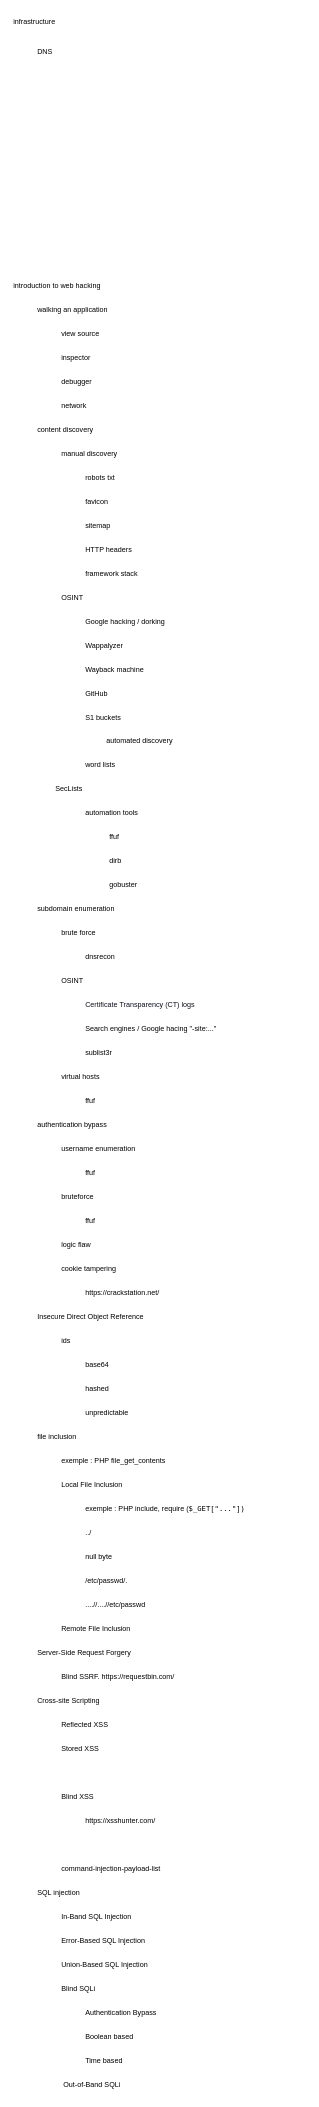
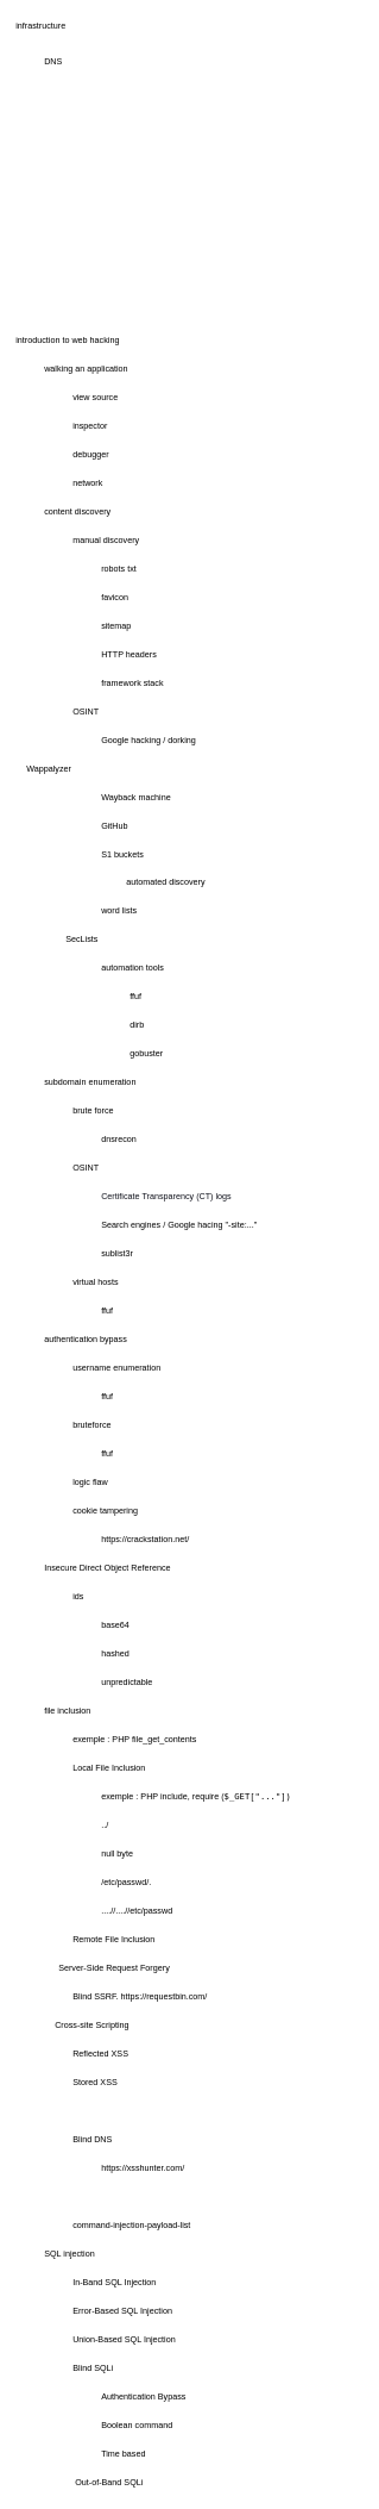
- <mxCell id="17" value="Wappalyzer" style="text;html=1;strokeColor=none;fillColor=none;align=left;verticalAlign=middle;whiteSpace=wrap;rounded=0;" parent="1" vertex="1"><mxGeometry x="140" y="1060" width="330" height="30" as="geometry" /></mxCell>
+ <mxCell id="17" value="Wappalyzer" style="text;html=1;strokeColor=none;fillColor=none;align=left;verticalAlign=middle;whiteSpace=wrap;rounded=0;" parent="1" vertex="1"><mxGeometry x="35" y="1060" width="330" height="30" as="geometry" /></mxCell>
- <mxCell id="59" value="Server-Side Request Forgery" style="text;html=1;strokeColor=none;fillColor=none;align=left;verticalAlign=middle;whiteSpace=wrap;rounded=0;" parent="1" vertex="1"><mxGeometry x="60" y="2740" width="330" height="30" as="geometry" /></mxCell>
+ <mxCell id="59" value="Server-Side Request Forgery" style="text;html=1;strokeColor=none;fillColor=none;align=left;verticalAlign=middle;whiteSpace=wrap;rounded=0;" parent="1" vertex="1"><mxGeometry x="80" y="2740" width="330" height="30" as="geometry" /></mxCell>
- <mxCell id="61" value="Cross-site Scripting" style="text;html=1;strokeColor=none;fillColor=none;align=left;verticalAlign=middle;whiteSpace=wrap;rounded=0;" parent="1" vertex="1"><mxGeometry x="60" y="2820" width="330" height="30" as="geometry" /></mxCell>
+ <mxCell id="61" value="Cross-site Scripting" style="text;html=1;strokeColor=none;fillColor=none;align=left;verticalAlign=middle;whiteSpace=wrap;rounded=0;" parent="1" vertex="1"><mxGeometry x="75" y="2820" width="330" height="30" as="geometry" /></mxCell>
- <mxCell id="64" value="Blind XSS" style="text;html=1;strokeColor=none;fillColor=none;align=left;verticalAlign=middle;whiteSpace=wrap;rounded=0;" parent="1" vertex="1"><mxGeometry x="100" y="2980" width="330" height="30" as="geometry" /></mxCell>
+ <mxCell id="64" value="Blind DNS" style="text;html=1;strokeColor=none;fillColor=none;align=left;verticalAlign=middle;whiteSpace=wrap;rounded=0;" parent="1" vertex="1"><mxGeometry x="100" y="2980" width="330" height="30" as="geometry" /></mxCell>
- <mxCell id="73" value="Boolean based" style="text;html=1;strokeColor=none;fillColor=none;align=left;verticalAlign=middle;whiteSpace=wrap;rounded=0;" parent="1" vertex="1"><mxGeometry x="140" y="3380" width="330" height="30" as="geometry" /></mxCell>
+ <mxCell id="73" value="Boolean command" style="text;html=1;strokeColor=none;fillColor=none;align=left;verticalAlign=middle;whiteSpace=wrap;rounded=0;" parent="1" vertex="1"><mxGeometry x="140" y="3380" width="330" height="30" as="geometry" /></mxCell>
